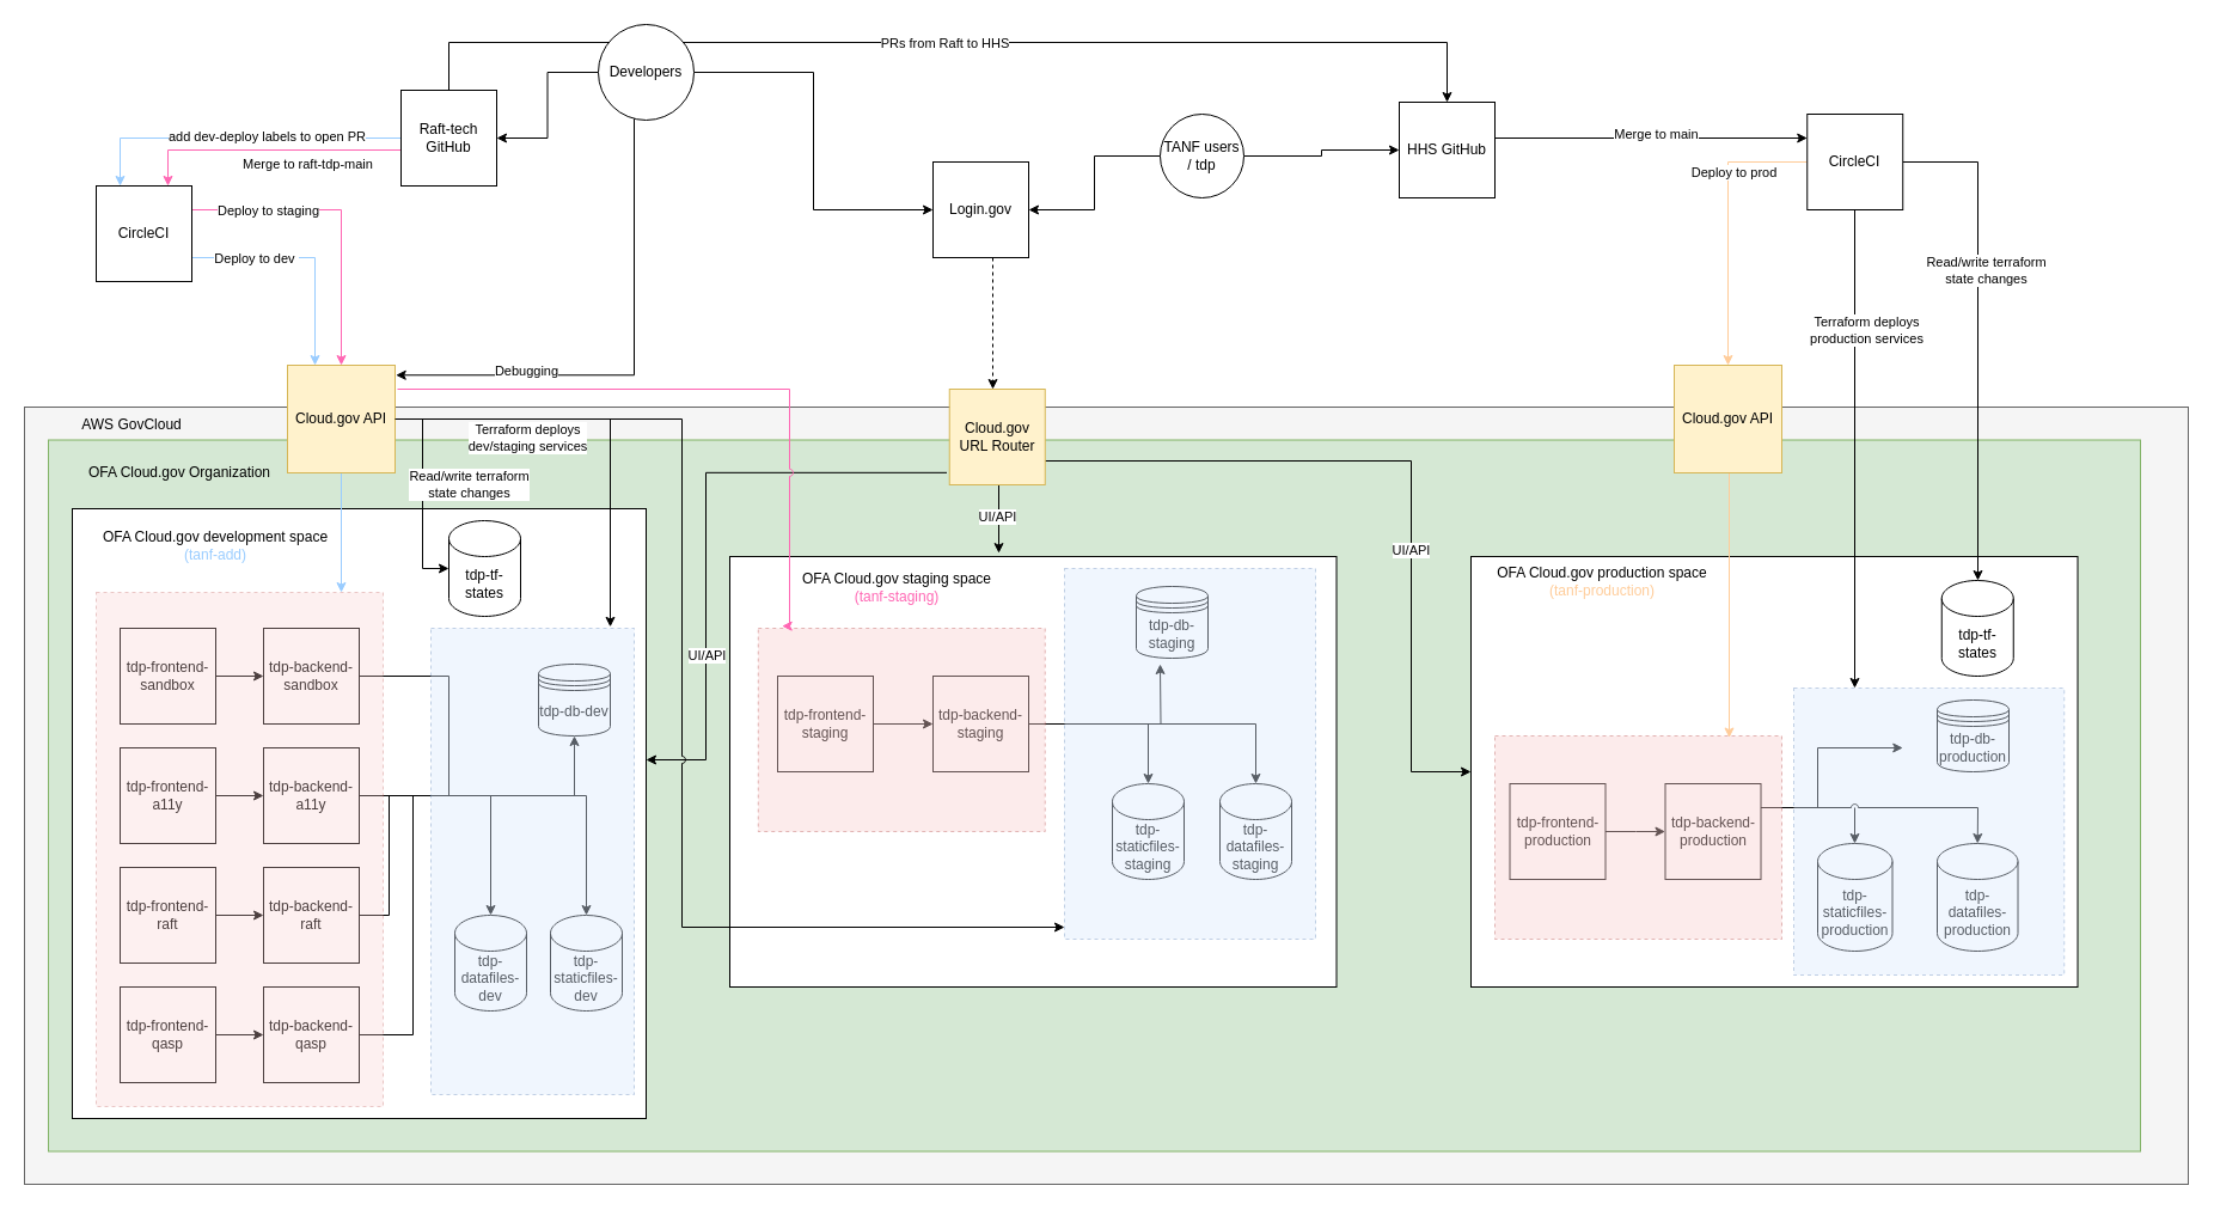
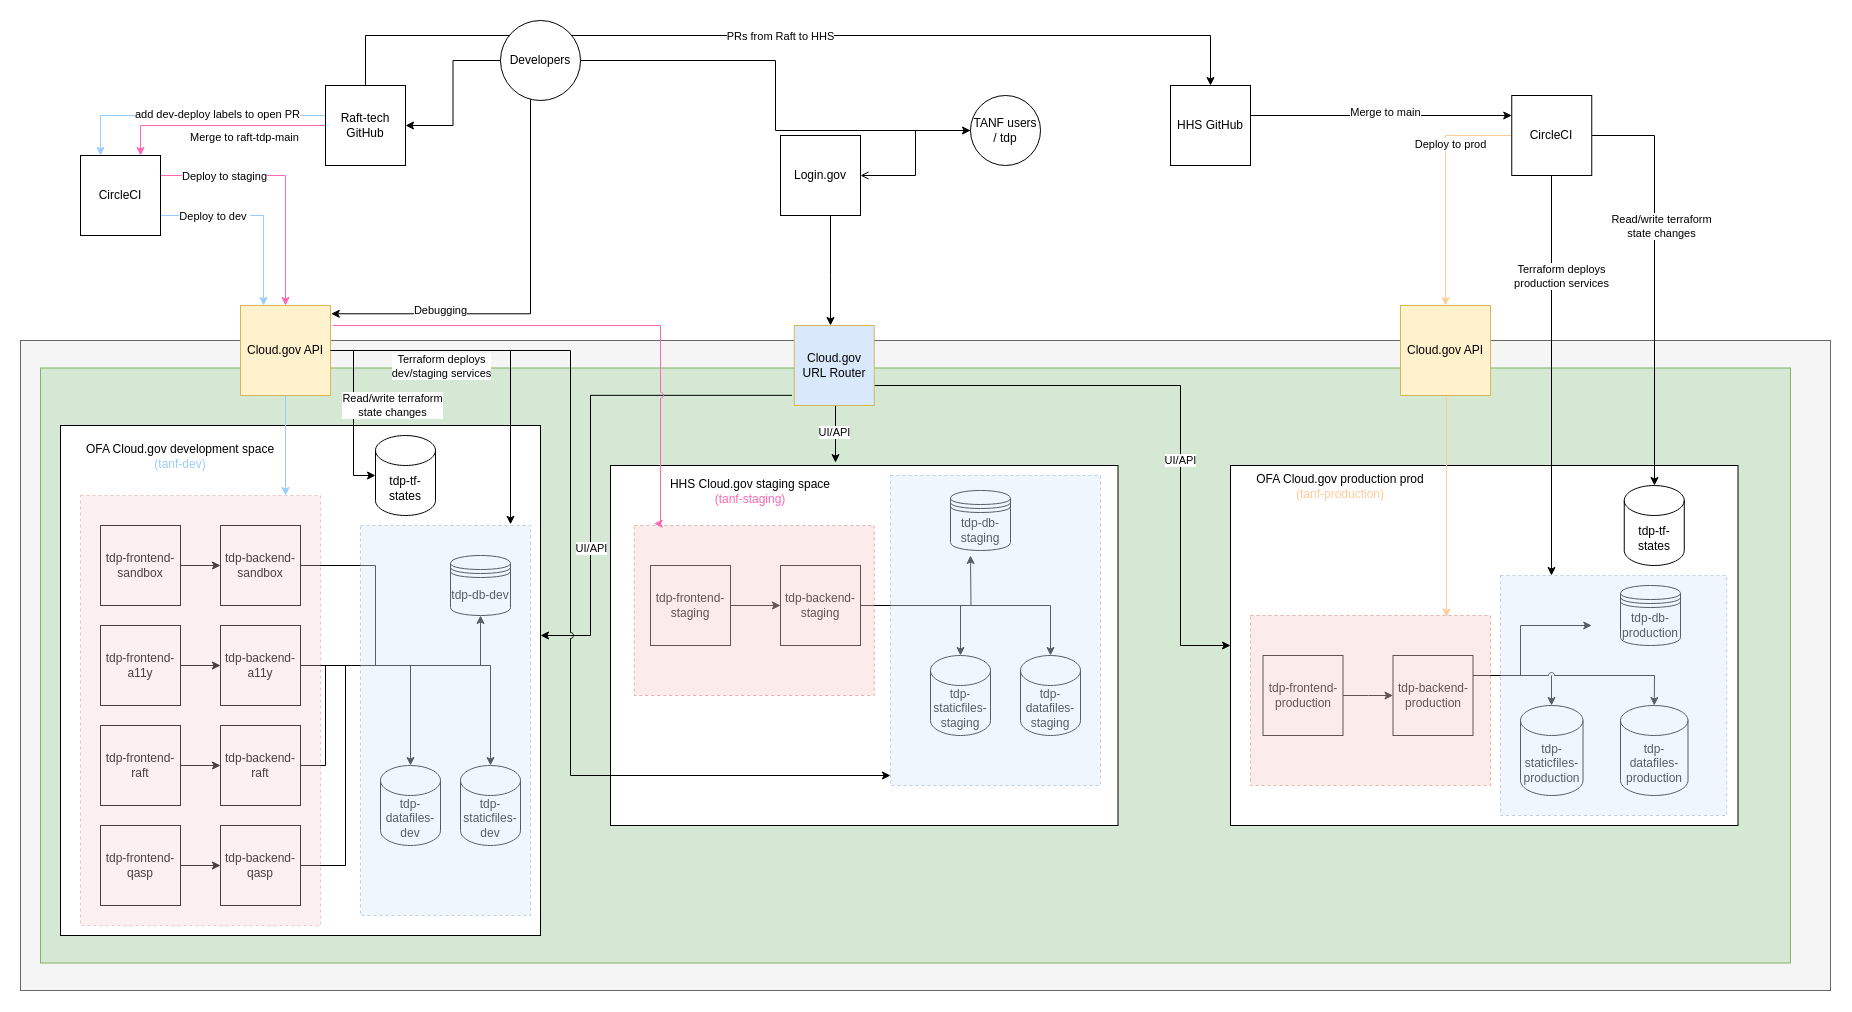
- <mxCell id="18" value="Raft-tech GitHub" style="whiteSpace=wrap;html=1;aspect=fixed;" parent="1" vertex="1"><mxGeometry x="335" y="75" width="80" height="80" as="geometry" /></mxCell>
+ <mxCell id="18" value="Raft-tech GitHub" style="whiteSpace=wrap;html=1;aspect=fixed;" parent="1" vertex="1"><mxGeometry x="325" y="85" width="80" height="80" as="geometry" /></mxCell>
- <mxCell id="10" style="edgeStyle=elbowEdgeStyle;rounded=0;jumpStyle=arc;orthogonalLoop=1;jettySize=auto;html=1;startArrow=none;startFill=0;endArrow=classic;endFill=1;strokeColor=#000000;" parent="1" source="11" target="90" edge="1"><mxGeometry relative="1" as="geometry" /></mxCell>
- <mxCell id="8" style="edgeStyle=orthogonalEdgeStyle;rounded=0;orthogonalLoop=1;jettySize=auto;html=1;entryX=0;entryY=0.5;entryDx=0;entryDy=0;exitX=1;exitY=0.5;exitDx=0;exitDy=0;" parent="1" source="101" target="37" edge="1"><mxGeometry relative="1" as="geometry"><mxPoint x="500" y="105" as="sourcePoint" /></mxGeometry></mxCell>
+ <mxCell id="8" style="edgeStyle=orthogonalEdgeStyle;rounded=0;orthogonalLoop=1;jettySize=auto;html=1;exitX=1;exitY=0.5;exitDx=0;exitDy=0;" parent="1" source="101" target="11" edge="1"><mxGeometry relative="1" as="geometry"><mxPoint x="500" y="105" as="sourcePoint" /></mxGeometry></mxCell>
- <mxCell id="9" style="edgeStyle=orthogonalEdgeStyle;rounded=0;orthogonalLoop=1;jettySize=auto;html=1;entryX=1;entryY=0.5;entryDx=0;entryDy=0;" parent="1" source="11" target="37" edge="1"><mxGeometry relative="1" as="geometry" /></mxCell>
+ <mxCell id="9" style="edgeStyle=orthogonalEdgeStyle;rounded=0;orthogonalLoop=1;jettySize=auto;html=1;entryX=1;entryY=0.5;entryDx=0;entryDy=0;endArrow=open;" parent="1" source="11" target="37" edge="1"><mxGeometry relative="1" as="geometry" /></mxCell>
- <mxCell id="36" style="edgeStyle=orthogonalEdgeStyle;rounded=0;orthogonalLoop=1;jettySize=auto;html=1;dashed=1;" parent="1" source="37" target="29" edge="1"><mxGeometry relative="1" as="geometry"><Array as="points"><mxPoint x="830" y="275" /><mxPoint x="830" y="275" /></Array></mxGeometry></mxCell>
+ <mxCell id="36" style="edgeStyle=orthogonalEdgeStyle;rounded=0;orthogonalLoop=1;jettySize=auto;html=1;" parent="1" source="37" target="29" edge="1"><mxGeometry relative="1" as="geometry"><Array as="points"><mxPoint x="830" y="275" /><mxPoint x="830" y="275" /></Array></mxGeometry></mxCell>
- <mxCell id="83" value="AWS GovCloud" style="text;html=1;strokeColor=none;fillColor=none;align=center;verticalAlign=middle;whiteSpace=wrap;rounded=0;dashed=1;opacity=50;" parent="1" vertex="1"><mxGeometry x="60" y="345" width="100" height="20" as="geometry" /></mxCell>
- <mxCell id="29" value="Cloud.gov URL Router" style="whiteSpace=wrap;html=1;aspect=fixed;fillColor=#fff2cc;strokeColor=#d6b656;" parent="1" vertex="1"><mxGeometry x="793.75" y="325" width="80" height="80" as="geometry" /></mxCell>
+ <mxCell id="29" value="Cloud.gov URL Router" style="whiteSpace=wrap;html=1;aspect=fixed;fillColor=#dae8fc;strokeColor=#d6b656;" parent="1" vertex="1"><mxGeometry x="793.75" y="325" width="80" height="80" as="geometry" /></mxCell>
- <mxCell id="84" value="OFA Cloud.gov Organization" style="text;html=1;strokeColor=none;fillColor=none;align=center;verticalAlign=middle;whiteSpace=wrap;rounded=0;dashed=1;opacity=50;" parent="1" vertex="1"><mxGeometry x="70" y="385" width="160" height="20" as="geometry" /></mxCell>
- <mxCell id="38" value="OFA Cloud.gov development space &lt;font color=&quot;#99ccff&quot;&gt;(tanf-add)&lt;/font&gt;" style="text;html=1;strokeColor=none;fillColor=none;align=center;verticalAlign=middle;whiteSpace=wrap;rounded=0;" parent="1" vertex="1"><mxGeometry x="80" y="455" width="200" as="geometry" /></mxCell>
+ <mxCell id="38" value="OFA Cloud.gov development space &lt;font color=&quot;#99ccff&quot;&gt;(tanf-dev)&lt;/font&gt;" style="text;html=1;strokeColor=none;fillColor=none;align=center;verticalAlign=middle;whiteSpace=wrap;rounded=0;" parent="1" vertex="1"><mxGeometry x="80" y="455" width="200" as="geometry" /></mxCell>
- <mxCell id="69" value="OFA Cloud.gov production space&lt;br&gt;&lt;font color=&quot;#ffcc99&quot;&gt;(tanf-production)&lt;/font&gt;" style="text;html=1;strokeColor=none;fillColor=none;align=center;verticalAlign=middle;whiteSpace=wrap;rounded=0;" parent="1" vertex="1"><mxGeometry x="1240" y="485" width="200" as="geometry" /></mxCell>
+ <mxCell id="69" value="OFA Cloud.gov production prod&lt;br&gt;&lt;font color=&quot;#ffcc99&quot;&gt;(tanf-production)&lt;/font&gt;" style="text;html=1;strokeColor=none;fillColor=none;align=center;verticalAlign=middle;whiteSpace=wrap;rounded=0;" parent="1" vertex="1"><mxGeometry x="1240" y="485" width="200" as="geometry" /></mxCell>
- <mxCell id="60" value="OFA Cloud.gov staging space &lt;br&gt;&lt;font color=&quot;#ff66b3&quot;&gt;(tanf-staging)&lt;/font&gt;" style="text;html=1;strokeColor=none;fillColor=none;align=center;verticalAlign=middle;whiteSpace=wrap;rounded=0;" parent="1" vertex="1"><mxGeometry x="650" y="490" width="200" as="geometry" /></mxCell>
+ <mxCell id="60" value="HHS Cloud.gov staging space &lt;br&gt;&lt;font color=&quot;#ff66b3&quot;&gt;(tanf-staging)&lt;/font&gt;" style="text;html=1;strokeColor=none;fillColor=none;align=center;verticalAlign=middle;whiteSpace=wrap;rounded=0;" parent="1" vertex="1"><mxGeometry x="650" y="490" width="200" as="geometry" /></mxCell>
